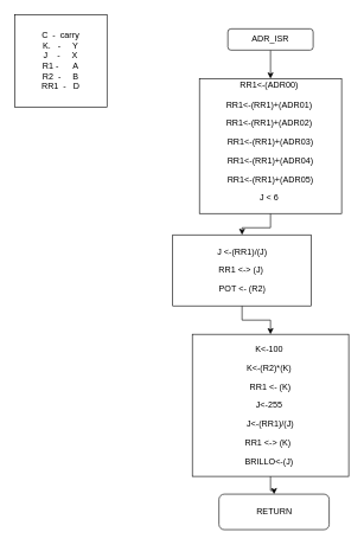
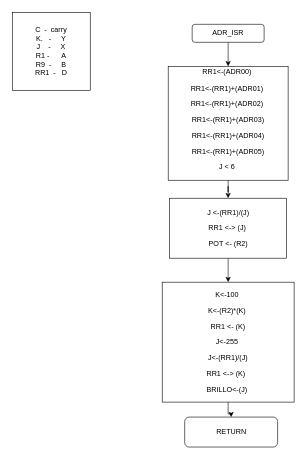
- <mxCell id="11" value="C &amp;nbsp;- &amp;nbsp;carry&lt;br&gt;K. &amp;nbsp; - &amp;nbsp; &amp;nbsp; Y&lt;br&gt;J &amp;nbsp; &amp;nbsp;- &amp;nbsp; &amp;nbsp; X&lt;br&gt;R1 - &amp;nbsp; &amp;nbsp; &amp;nbsp;A&lt;br&gt;R2 &amp;nbsp;- &amp;nbsp; &amp;nbsp; B&lt;br&gt;RR1 &amp;nbsp;- &amp;nbsp; D" style="whiteSpace=wrap;html=1;aspect=fixed;" parent="1" vertex="1"><mxGeometry x="20" y="20" width="130" height="130" as="geometry" /></mxCell>
+ <mxCell id="11" value="C &amp;nbsp;- &amp;nbsp;carry&lt;br&gt;K. &amp;nbsp; - &amp;nbsp; &amp;nbsp; Y&lt;br&gt;J &amp;nbsp; &amp;nbsp;- &amp;nbsp; &amp;nbsp; X&lt;br&gt;R1 - &amp;nbsp; &amp;nbsp; &amp;nbsp;A&lt;br&gt;R9 &amp;nbsp;- &amp;nbsp; &amp;nbsp; B&lt;br&gt;RR1 &amp;nbsp;- &amp;nbsp; D" style="whiteSpace=wrap;html=1;aspect=fixed;" parent="1" vertex="1"><mxGeometry x="20" y="20" width="130" height="130" as="geometry" /></mxCell>
- <mxCell id="7" value="&lt;div class=&quot;page&quot; title=&quot;Page 17&quot;&gt;&lt;div class=&quot;section&quot; style=&quot;background-color: rgb(255 , 255 , 255)&quot;&gt;&lt;div class=&quot;layoutArea&quot;&gt;&lt;div class=&quot;column&quot;&gt;&lt;p&gt;&lt;span style=&quot;font-size: 9pt&quot;&gt;J &amp;lt;-(RR1)/(J)&lt;/span&gt;&lt;/p&gt;&lt;p&gt;&lt;span style=&quot;font-size: 9pt&quot;&gt;RR1 &amp;lt;-&amp;gt; (J)&amp;nbsp;&lt;/span&gt;&lt;/p&gt;&lt;p&gt;&lt;span style=&quot;font-size: 9pt&quot;&gt;POT &amp;lt;- (R2)&lt;/span&gt;&lt;/p&gt;&lt;/div&gt;&lt;/div&gt;&lt;/div&gt;&lt;/div&gt;" style="rounded=0;whiteSpace=wrap;html=1;" parent="1" vertex="1"><mxGeometry x="242.5" y="330" width="195" height="100" as="geometry" /></mxCell>
+ <mxCell id="7" value="&lt;div class=&quot;page&quot; title=&quot;Page 17&quot;&gt;&lt;div class=&quot;section&quot; style=&quot;background-color: rgb(255 , 255 , 255)&quot;&gt;&lt;div class=&quot;layoutArea&quot;&gt;&lt;div class=&quot;column&quot;&gt;&lt;p&gt;&lt;span style=&quot;font-size: 9pt&quot;&gt;J &amp;lt;-(RR1)/(J)&lt;/span&gt;&lt;/p&gt;&lt;p&gt;&lt;span style=&quot;font-size: 9pt&quot;&gt;RR1 &amp;lt;-&amp;gt; (J)&amp;nbsp;&lt;/span&gt;&lt;/p&gt;&lt;p&gt;&lt;span style=&quot;font-size: 9pt&quot;&gt;POT &amp;lt;- (R2)&lt;/span&gt;&lt;/p&gt;&lt;/div&gt;&lt;/div&gt;&lt;/div&gt;&lt;/div&gt;" style="rounded=0;whiteSpace=wrap;html=1;" parent="1" vertex="1"><mxGeometry x="282.5" y="330" width="195" height="100" as="geometry" /></mxCell>
